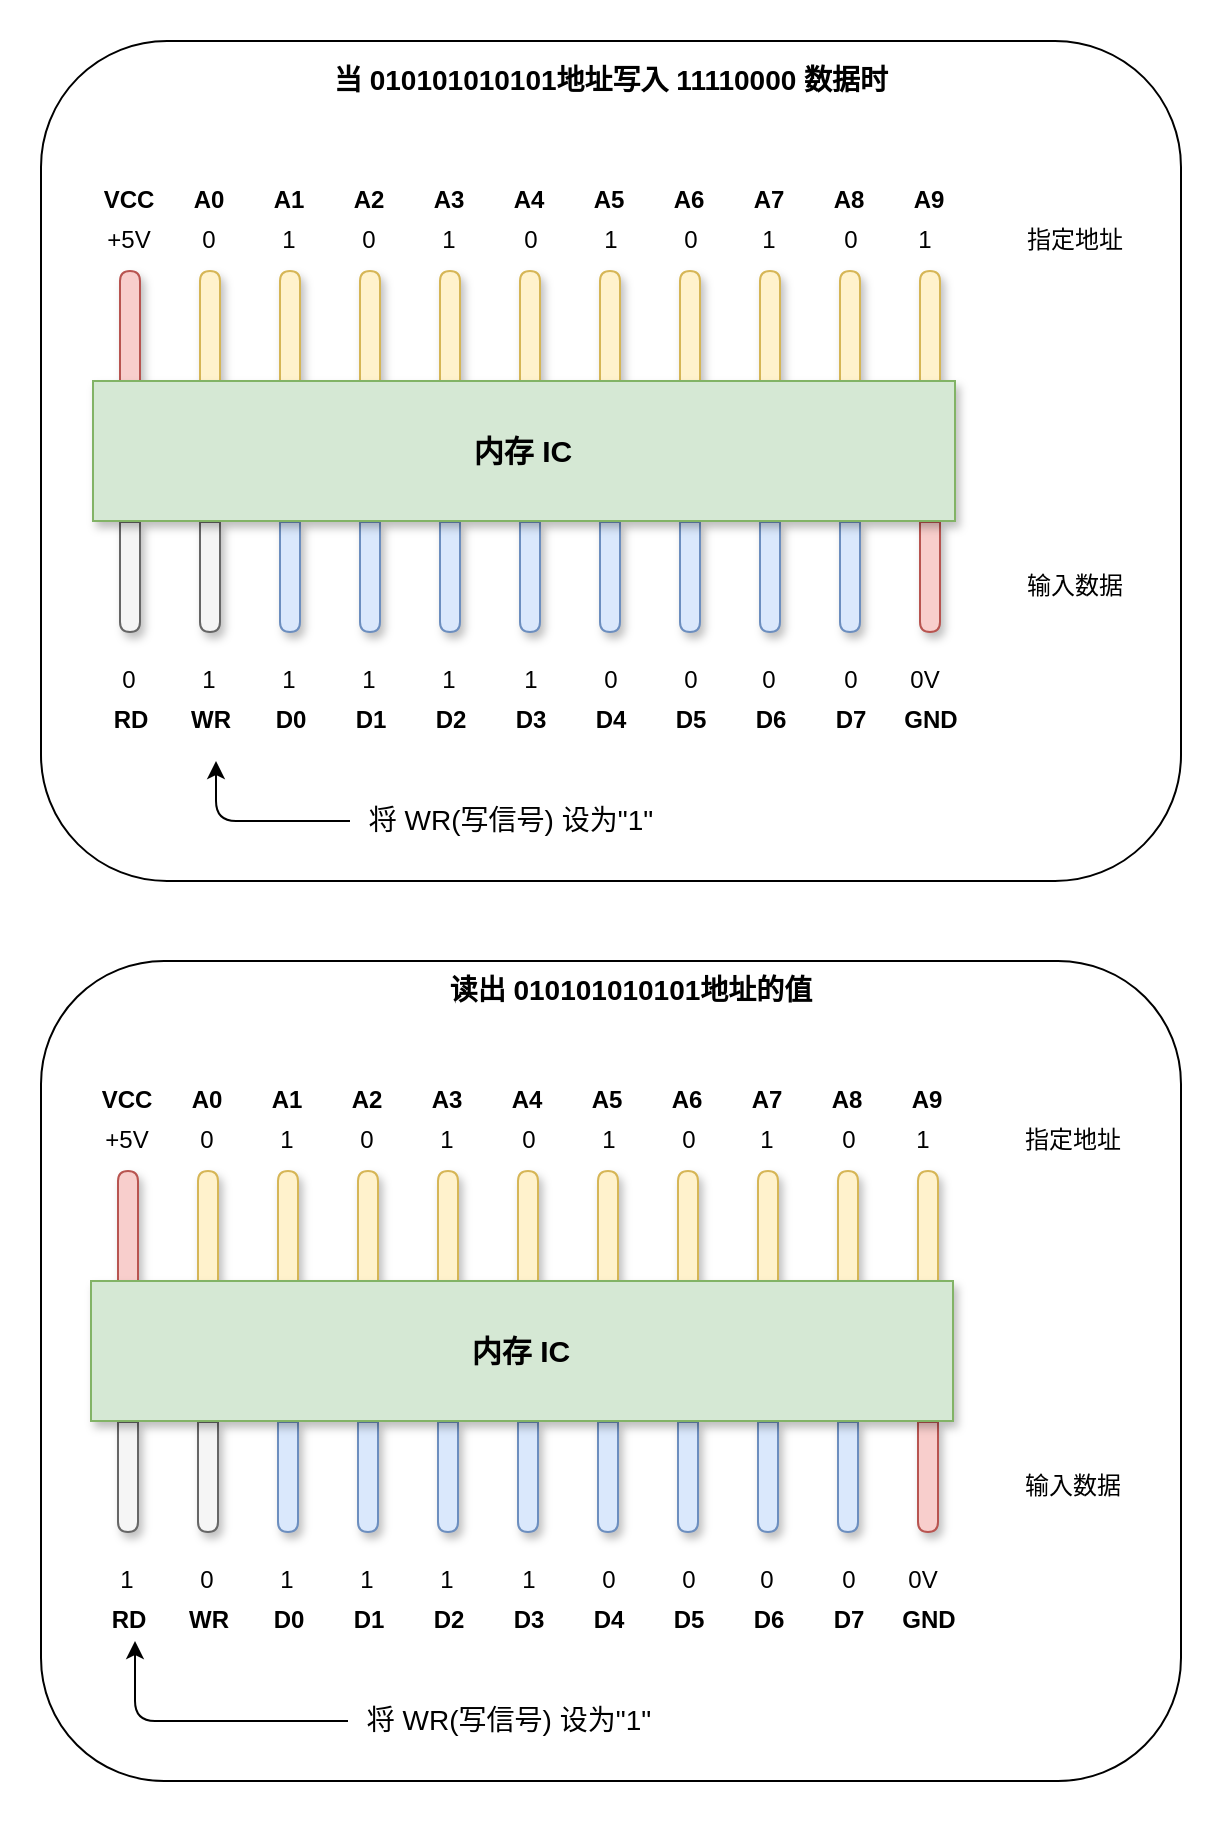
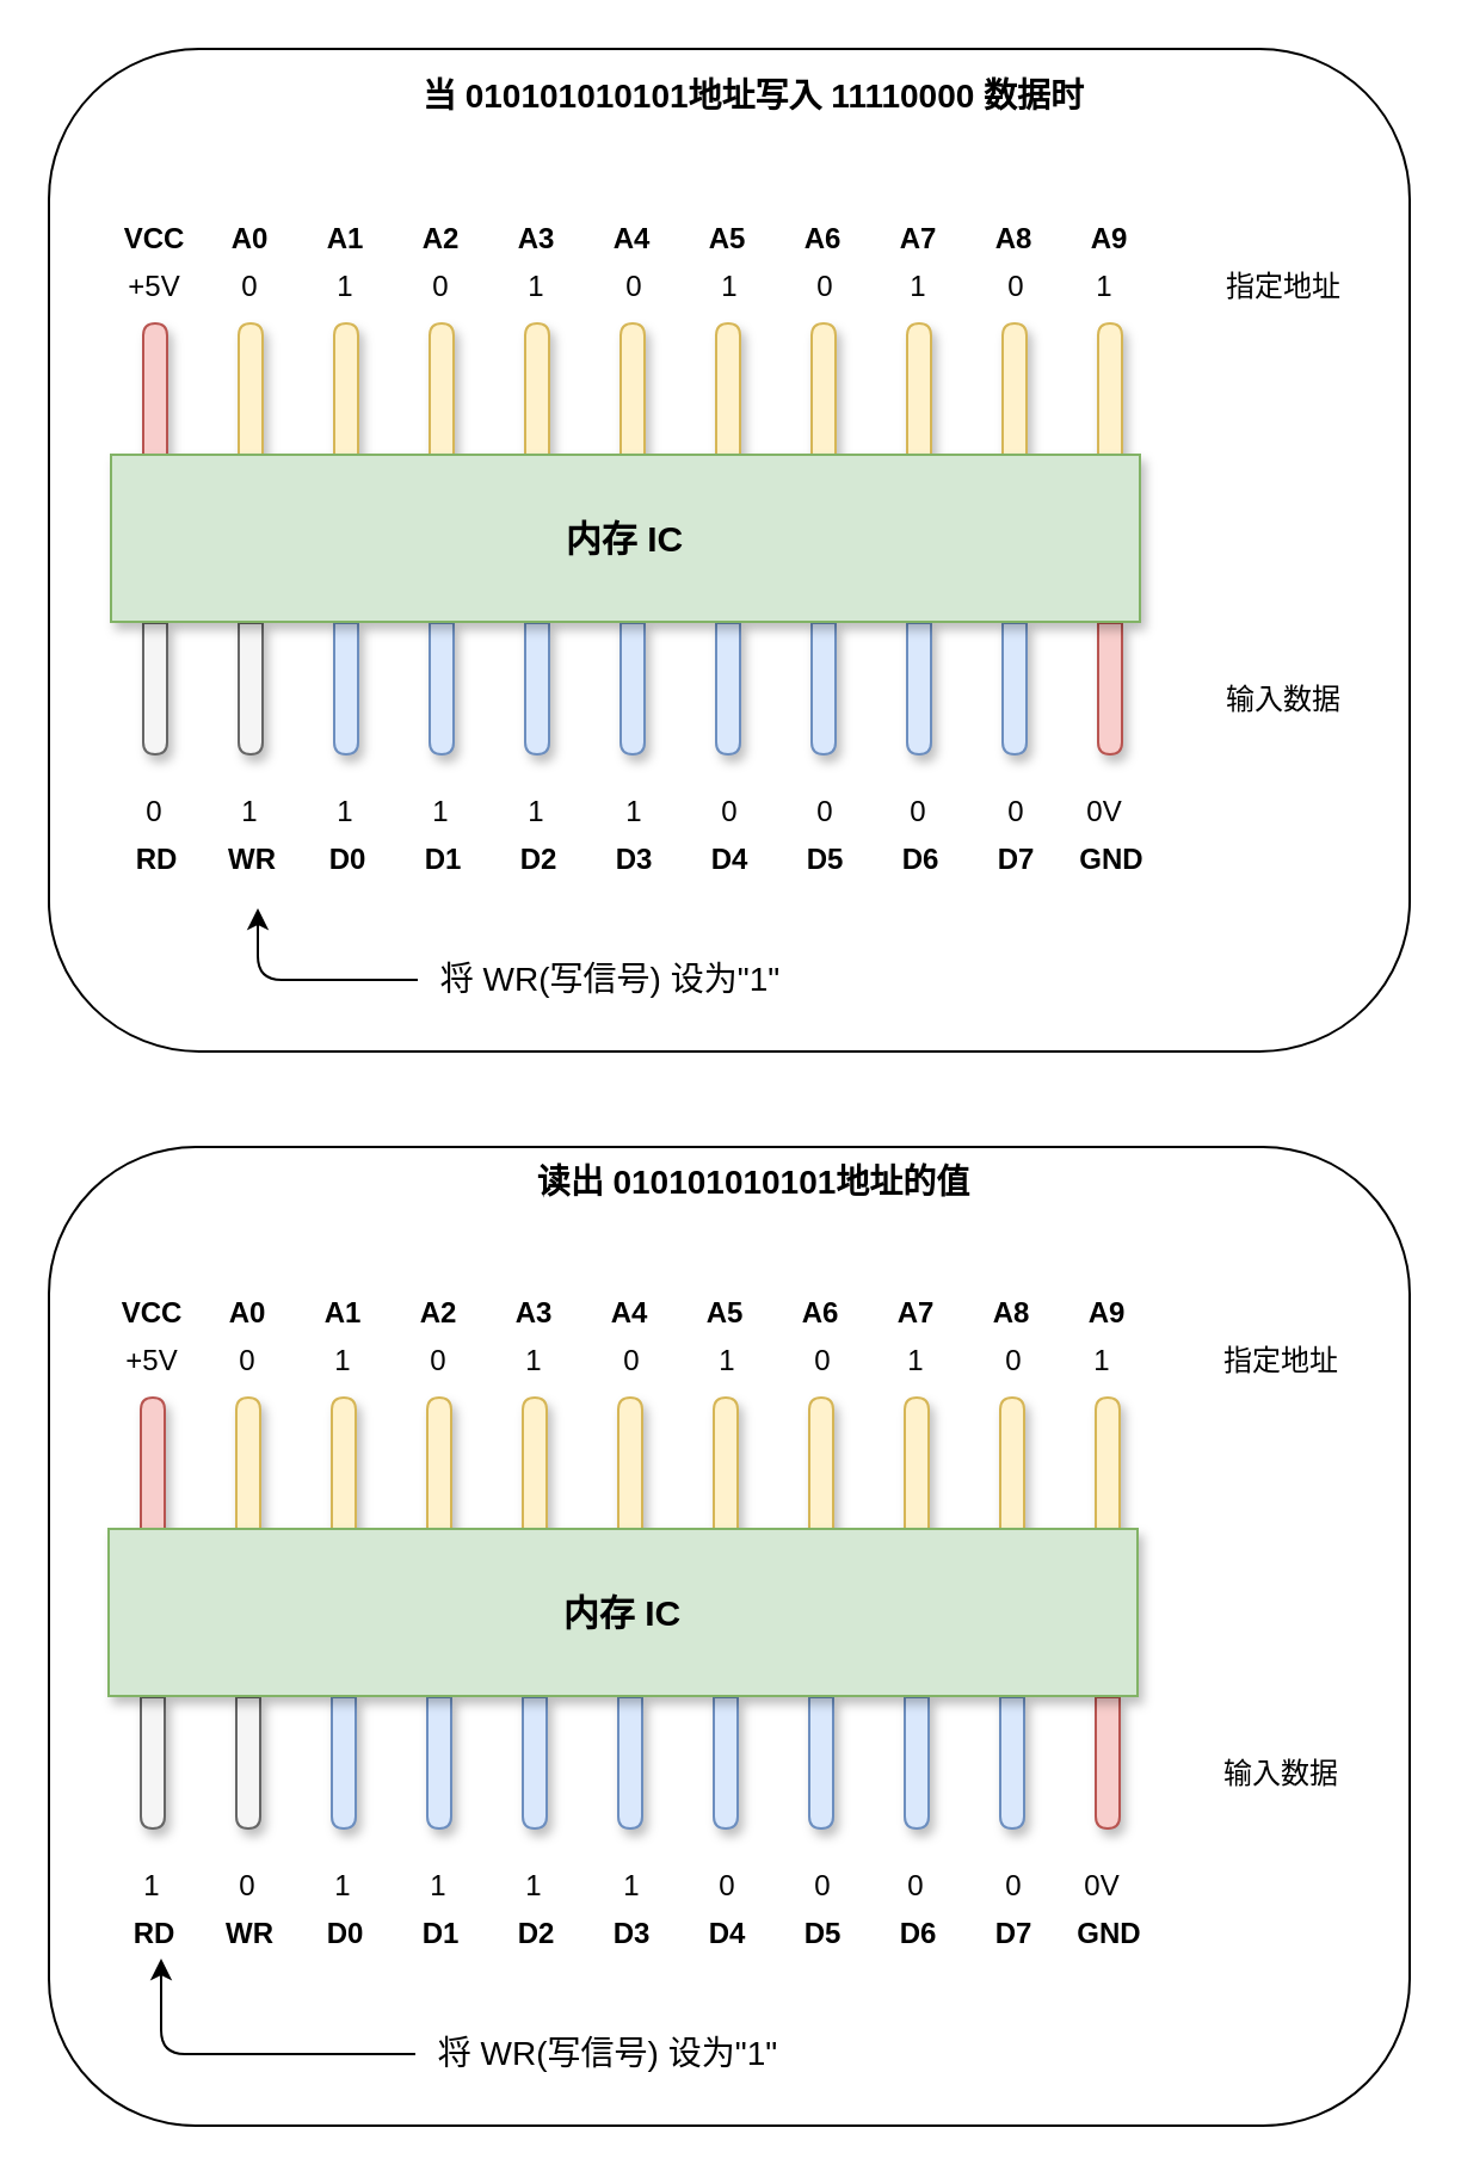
- <mxCell id="61" value="当 010101010101地址写入 11110000 数据时" style="text;html=1;align=center;verticalAlign=middle;resizable=0;points=[];autosize=1;fontStyle=1;fontSize=14;" vertex="1" parent="1"><mxGeometry x="159.5" y="30" width="290" height="20" as="geometry" /></mxCell>
+ <mxCell id="61" value="当 010101010101地址写入 11110000 数据时" style="text;html=1;align=center;verticalAlign=middle;resizable=0;points=[];autosize=1;fontStyle=1;fontSize=14;" vertex="1" parent="1"><mxGeometry x="169.5" y="30" width="290" height="20" as="geometry" /></mxCell>
